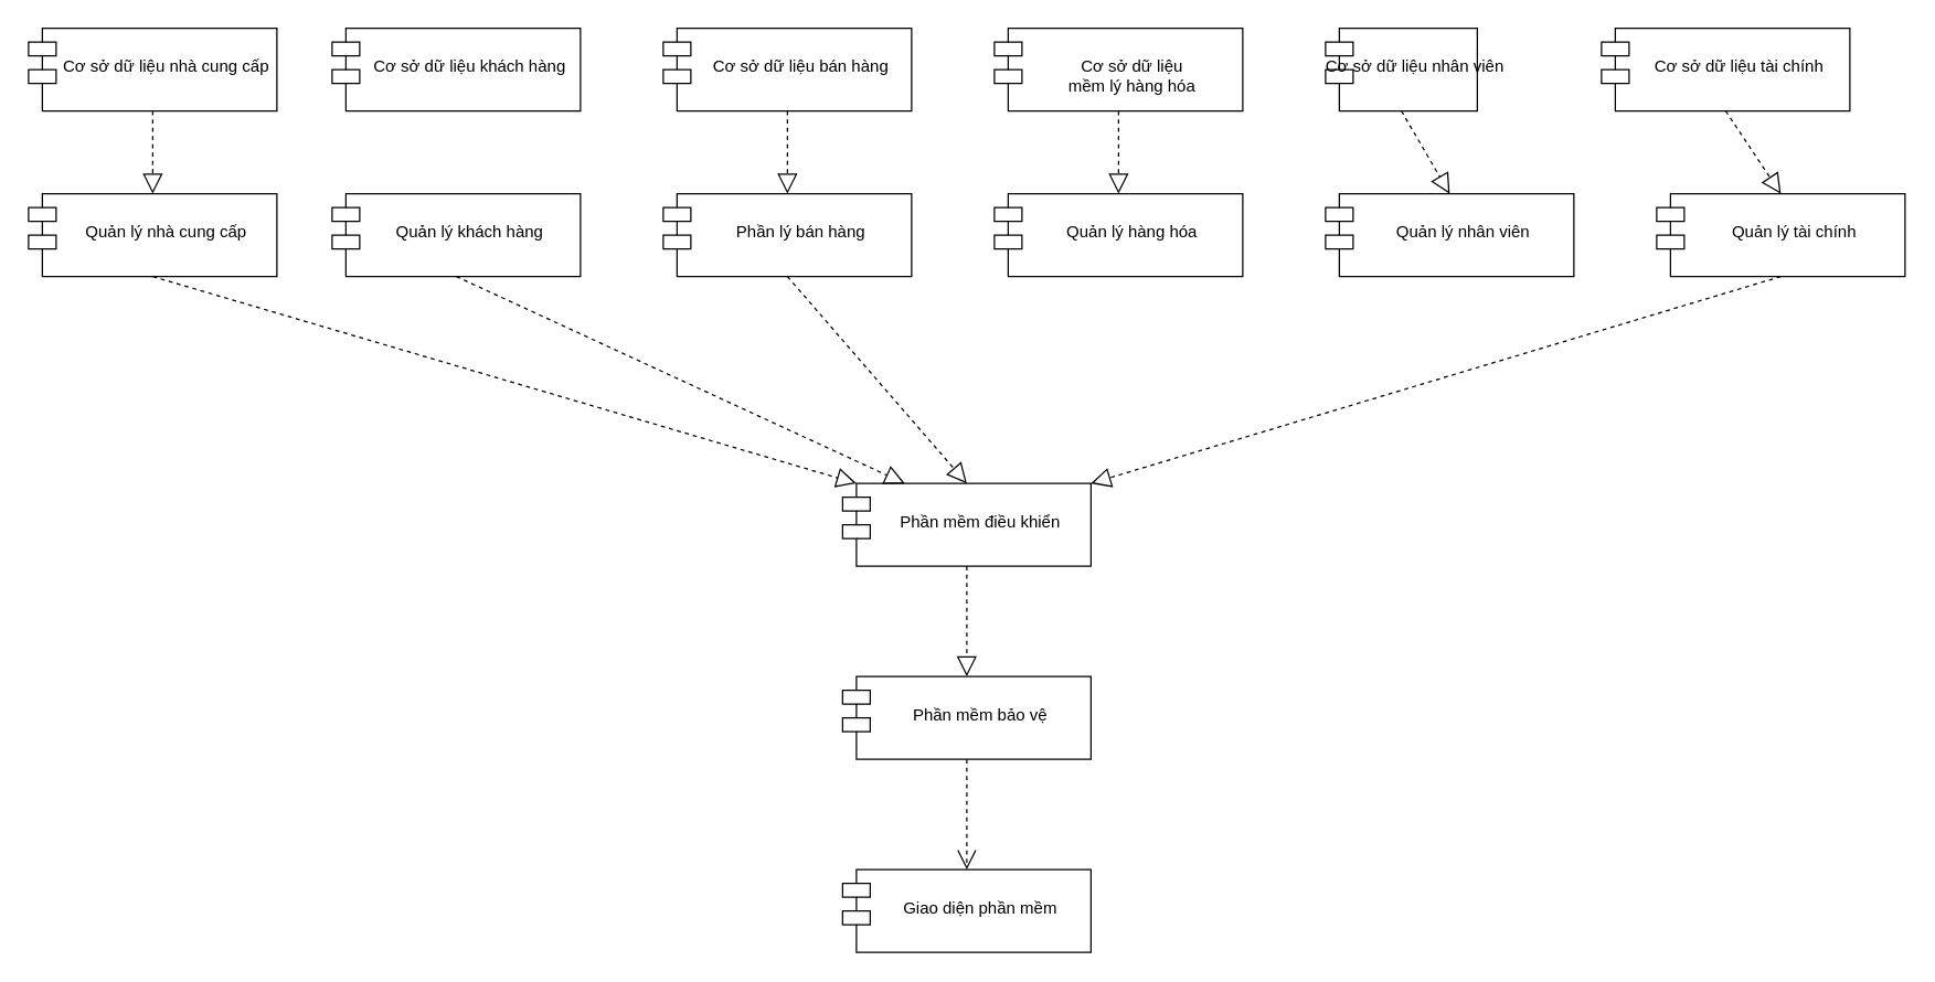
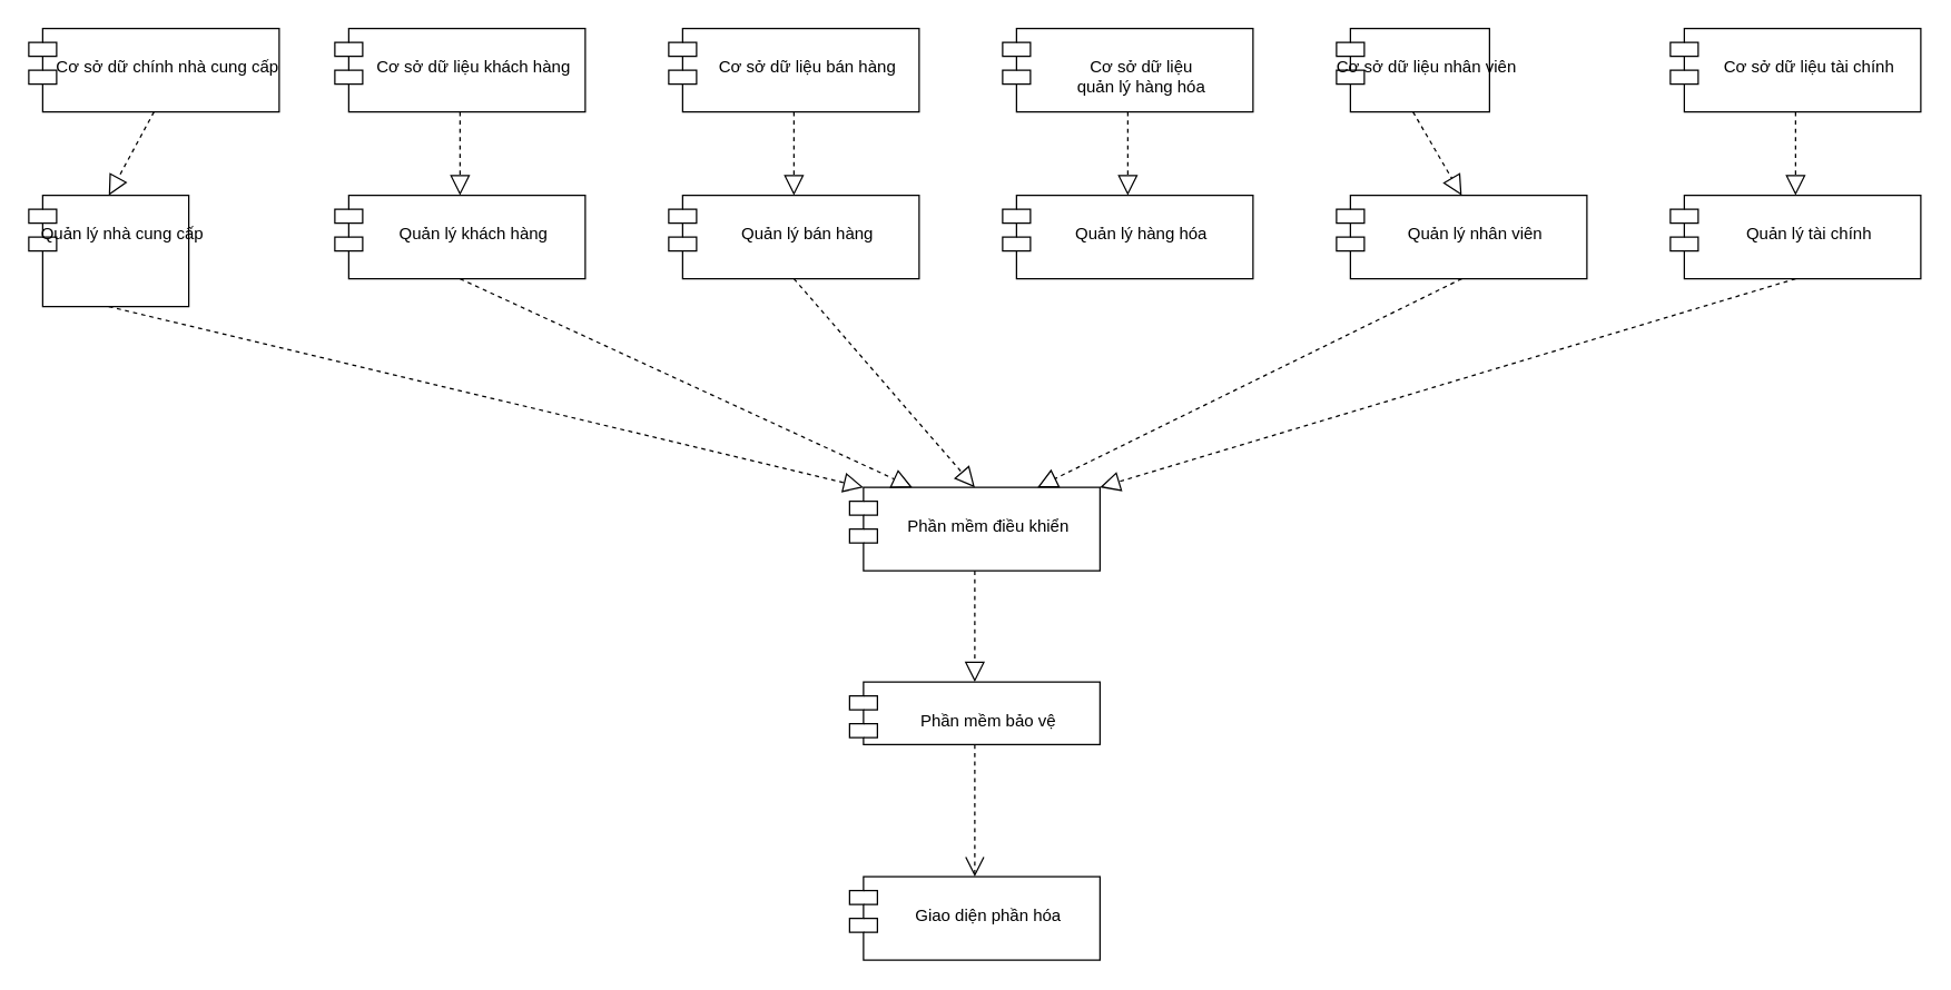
- <mxCell id="10" value="&#10;Cơ sở dữ liệu nhà cung cấp" style="shape=module;align=left;spacingLeft=20;align=center;verticalAlign=top;" vertex="1" parent="1"><mxGeometry x="20" y="20" width="180" height="60" as="geometry" /></mxCell>
+ <mxCell id="10" value="&#10;Cơ sở dữ chính nhà cung cấp" style="shape=module;align=left;spacingLeft=20;align=center;verticalAlign=top;" vertex="1" parent="1"><mxGeometry x="20" y="20" width="180" height="60" as="geometry" /></mxCell>
- <mxCell id="13" value="&#10;Cơ sở dữ liệu &#10;mềm lý hàng hóa&#10;" style="shape=module;align=left;spacingLeft=20;align=center;verticalAlign=top;" vertex="1" parent="1"><mxGeometry x="720" y="20" width="180" height="60" as="geometry" /></mxCell>
+ <mxCell id="13" value="&#10;Cơ sở dữ liệu &#10;quản lý hàng hóa&#10;" style="shape=module;align=left;spacingLeft=20;align=center;verticalAlign=top;" vertex="1" parent="1"><mxGeometry x="720" y="20" width="180" height="60" as="geometry" /></mxCell>
- <mxCell id="11" value="&#10;Cơ sở dữ liệu tài chính" style="shape=module;align=left;spacingLeft=20;align=center;verticalAlign=top;" vertex="1" parent="1"><mxGeometry x="1160" y="20" width="180" height="60" as="geometry" /></mxCell>
+ <mxCell id="11" value="&#10;Cơ sở dữ liệu tài chính" style="shape=module;align=left;spacingLeft=20;align=center;verticalAlign=top;" vertex="1" parent="1"><mxGeometry x="1200" y="20" width="180" height="60" as="geometry" /></mxCell>
+ <mxCell id="15" value="" style="endArrow=block;dashed=1;endFill=0;endSize=12;html=1;rounded=0;exitX=0.5;exitY=1;exitDx=0;exitDy=0;entryX=0.5;entryY=0;entryDx=0;entryDy=0;" edge="1" parent="1" source="9" target="4"><mxGeometry width="160" relative="1" as="geometry"><mxPoint x="680" y="160" as="sourcePoint" /><mxPoint x="840" y="160" as="targetPoint" /></mxGeometry></mxCell>
- <mxCell id="5" value="&#10;Phần lý bán hàng" style="shape=module;align=left;spacingLeft=20;align=center;verticalAlign=top;" vertex="1" parent="1"><mxGeometry x="480" y="140" width="180" height="60" as="geometry" /></mxCell>
+ <mxCell id="5" value="&#10;Quản lý bán hàng" style="shape=module;align=left;spacingLeft=20;align=center;verticalAlign=top;" vertex="1" parent="1"><mxGeometry x="480" y="140" width="180" height="60" as="geometry" /></mxCell>
- <mxCell id="3" value="&#10;Quản lý nhà cung cấp" style="shape=module;align=left;spacingLeft=20;align=center;verticalAlign=top;" vertex="1" parent="1"><mxGeometry x="20" y="140" width="180" height="60" as="geometry" /></mxCell>
+ <mxCell id="3" value="&#10;Quản lý nhà cung cấp" style="shape=module;align=left;spacingLeft=20;align=center;verticalAlign=top;" vertex="1" parent="1"><mxGeometry x="20" y="140" width="115" height="80" as="geometry" /></mxCell>
+ <mxCell id="24" value="" style="endArrow=block;dashed=1;endFill=0;endSize=12;html=1;rounded=0;exitX=0.5;exitY=1;exitDx=0;exitDy=0;entryX=0.75;entryY=0;entryDx=0;entryDy=0;" edge="1" parent="1" source="7" target="8"><mxGeometry width="160" relative="1" as="geometry"><mxPoint x="820" y="210" as="sourcePoint" /><mxPoint x="710" y="360" as="targetPoint" /></mxGeometry></mxCell>
- <mxCell id="26" value="&#10;Phần mềm bảo vệ" style="shape=module;align=left;spacingLeft=20;align=center;verticalAlign=top;" vertex="1" parent="1"><mxGeometry x="610" y="490" width="180" height="60" as="geometry" /></mxCell>
+ <mxCell id="26" value="&#10;Phần mềm bảo vệ" style="shape=module;align=left;spacingLeft=20;align=center;verticalAlign=top;" vertex="1" parent="1"><mxGeometry x="610" y="490" width="180" height="45" as="geometry" /></mxCell>
- <mxCell id="28" value="&#10;Giao diện phần mềm" style="shape=module;align=left;spacingLeft=20;align=center;verticalAlign=top;" vertex="1" parent="1"><mxGeometry x="610" y="630" width="180" height="60" as="geometry" /></mxCell>
+ <mxCell id="28" value="&#10;Giao diện phần hóa" style="shape=module;align=left;spacingLeft=20;align=center;verticalAlign=top;" vertex="1" parent="1"><mxGeometry x="610" y="630" width="180" height="60" as="geometry" /></mxCell>
